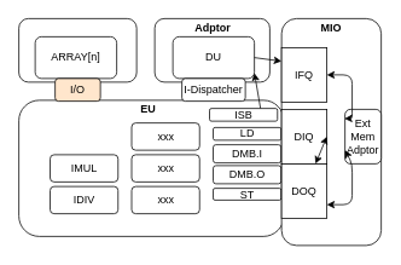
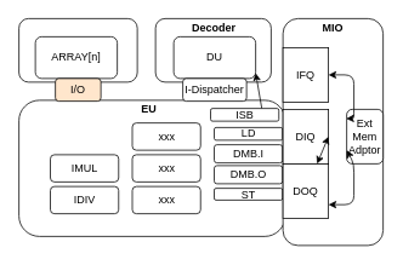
- <mxCell id="31" value="&lt;b&gt;Adptor&lt;/b&gt;" style="text;html=1;strokeColor=none;fillColor=none;align=center;verticalAlign=middle;whiteSpace=wrap;rounded=0;" vertex="1" parent="28"><mxGeometry x="26.57" width="75.43" height="20" as="geometry" /></mxCell>
+ <mxCell id="31" value="&lt;b&gt;Decoder&lt;/b&gt;" style="text;html=1;strokeColor=none;fillColor=none;align=center;verticalAlign=middle;whiteSpace=wrap;rounded=0;" vertex="1" parent="28"><mxGeometry x="26.57" width="75.43" height="20" as="geometry" /></mxCell>
- <mxCell id="35" value="" style="endArrow=classic;html=1;entryX=0;entryY=0.25;entryDx=0;entryDy=0;exitX=1;exitY=0.5;exitDx=0;exitDy=0;" edge="1" parent="1" source="30" target="17"><mxGeometry width="50" height="50" relative="1" as="geometry"><mxPoint x="290" y="67" as="sourcePoint" /><mxPoint x="130" y="80" as="targetPoint" /></mxGeometry></mxCell>
